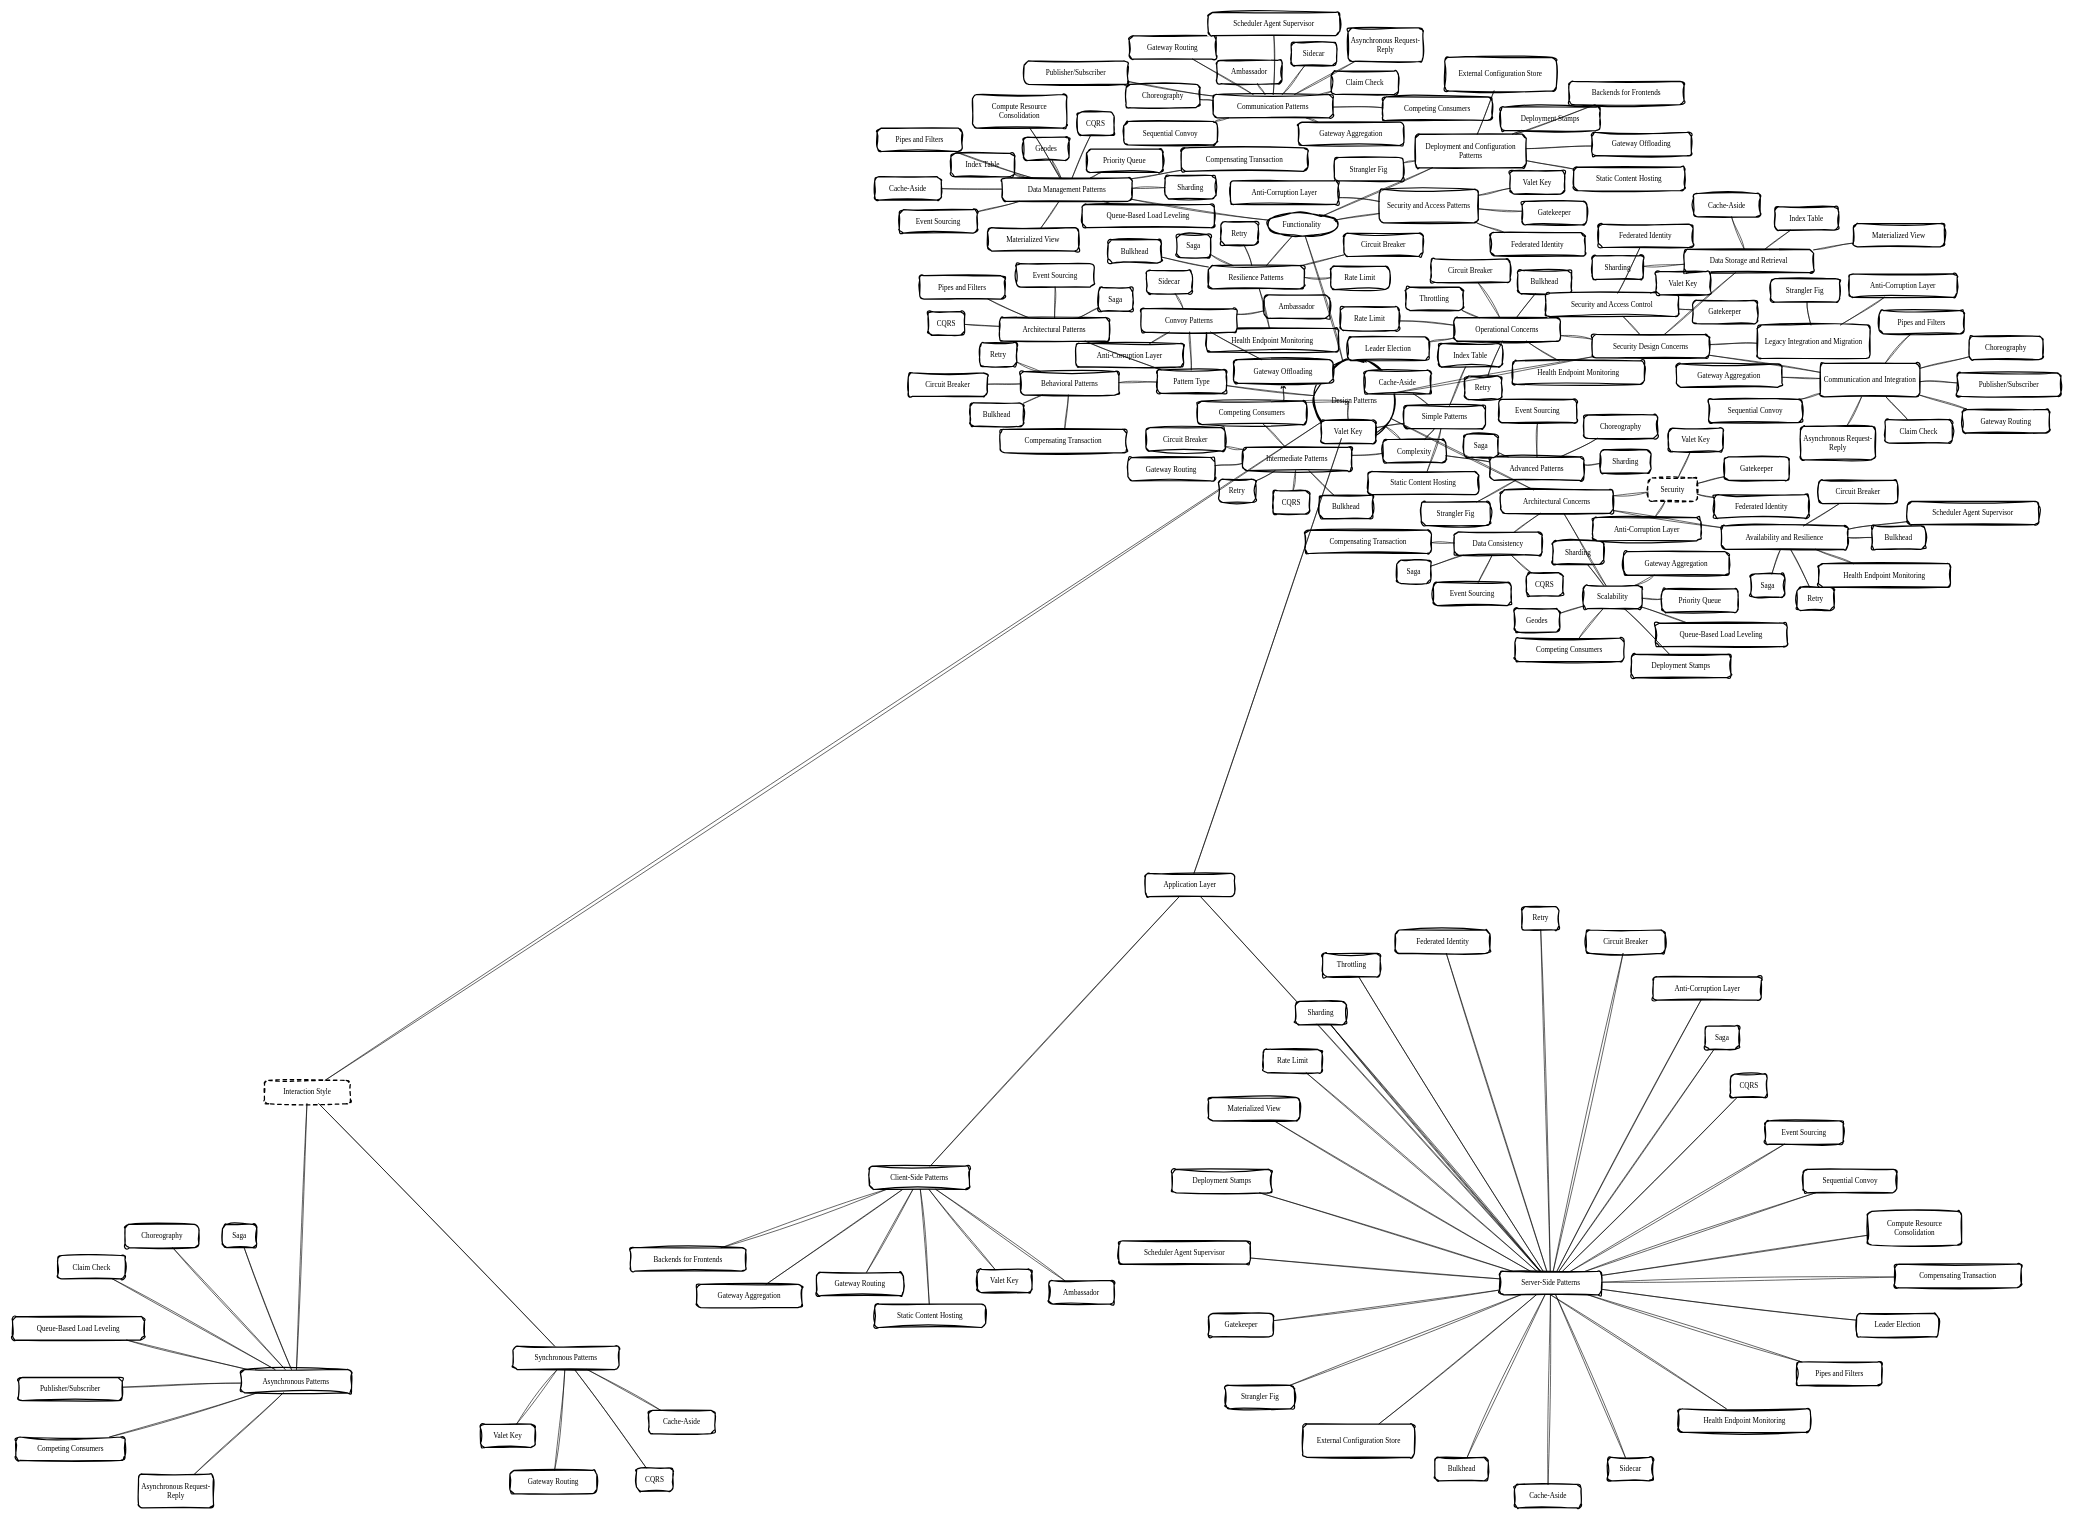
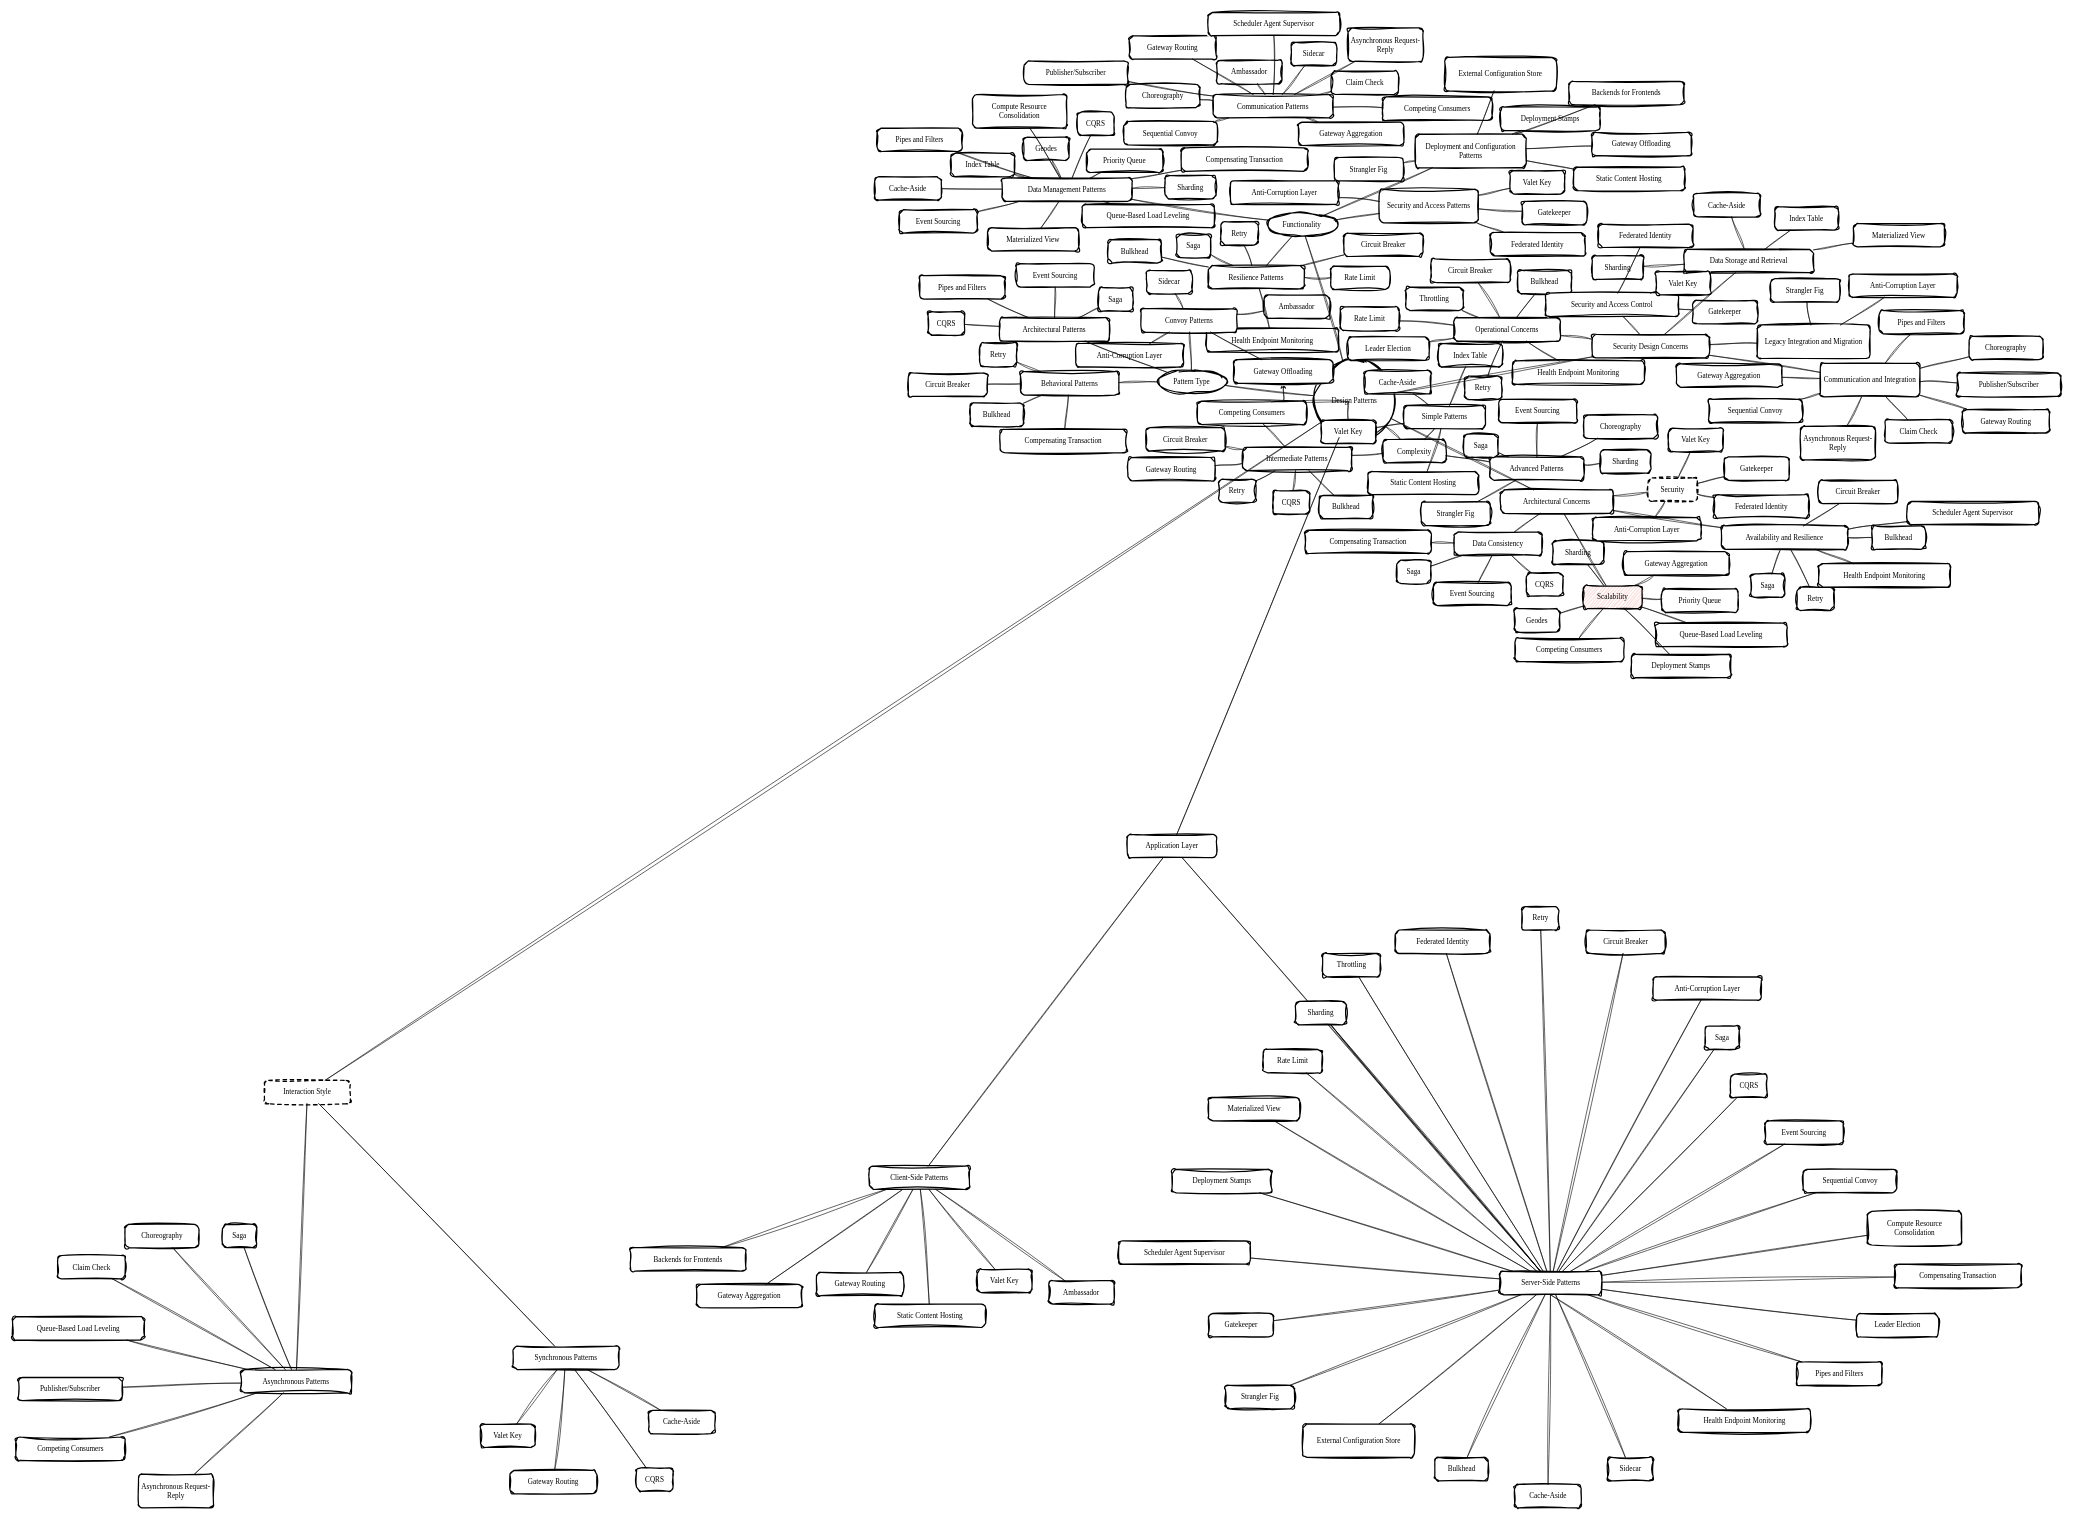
- <mxCell id="171" value="Pattern Type" style="rounded=1;absoluteArcSize=1;arcSize=14;strokeWidth=2;sketch=1;hachureGap=4;jiggle=2;curveFitting=1;fontFamily=Architects Daughter;fontSource=https%3A%2F%2Ffonts.googleapis.com%2Fcss%3Ffamily%3DArchitects%2BDaughter;whiteSpace=wrap;" vertex="1" parent="1"><mxGeometry x="1928" y="616" width="115" height="39" as="geometry" /></mxCell>
+ <mxCell id="171" value="Pattern Type" style="ellipse;absoluteArcSize=1;arcSize=14;strokeWidth=2;sketch=1;hachureGap=4;jiggle=2;curveFitting=1;fontFamily=Architects Daughter;fontSource=https%3A%2F%2Ffonts.googleapis.com%2Fcss%3Ffamily%3DArchitects%2BDaughter;whiteSpace=wrap;" vertex="1" parent="1"><mxGeometry x="1928" y="616" width="115" height="39" as="geometry" /></mxCell>
- <mxCell id="49" value="Scalability" style="rounded=1;absoluteArcSize=1;arcSize=14;strokeWidth=2;sketch=1;hachureGap=4;jiggle=2;curveFitting=1;fontFamily=Architects Daughter;fontSource=https%3A%2F%2Ffonts.googleapis.com%2Fcss%3Ffamily%3DArchitects%2BDaughter;whiteSpace=wrap;" vertex="1" parent="1"><mxGeometry x="2638" y="975" width="98" height="39" as="geometry" /></mxCell>
+ <mxCell id="49" value="Scalability" style="rounded=1;absoluteArcSize=1;arcSize=14;strokeWidth=2;sketch=1;hachureGap=4;jiggle=2;curveFitting=1;fontFamily=Architects Daughter;fontSource=https%3A%2F%2Ffonts.googleapis.com%2Fcss%3Ffamily%3DArchitects%2BDaughter;whiteSpace=wrap;fillColor=#f8cecc;" vertex="1" parent="1"><mxGeometry x="2638" y="975" width="98" height="39" as="geometry" /></mxCell>
- <mxCell id="88" value="Application Layer" style="rounded=1;absoluteArcSize=1;arcSize=14;strokeWidth=2;sketch=1;hachureGap=4;jiggle=2;curveFitting=1;fontFamily=Architects Daughter;fontSource=https%3A%2F%2Ffonts.googleapis.com%2Fcss%3Ffamily%3DArchitects%2BDaughter;whiteSpace=wrap;" vertex="1" parent="1"><mxGeometry x="1908" y="1455" width="149" height="39" as="geometry" /></mxCell>
+ <mxCell id="88" value="Application Layer" style="rounded=1;absoluteArcSize=1;arcSize=14;strokeWidth=2;sketch=1;hachureGap=4;jiggle=2;curveFitting=1;fontFamily=Architects Daughter;fontSource=https%3A%2F%2Ffonts.googleapis.com%2Fcss%3Ffamily%3DArchitects%2BDaughter;whiteSpace=wrap;" vertex="1" parent="1"><mxGeometry x="1878" y="1390" width="149" height="39" as="geometry" /></mxCell>
